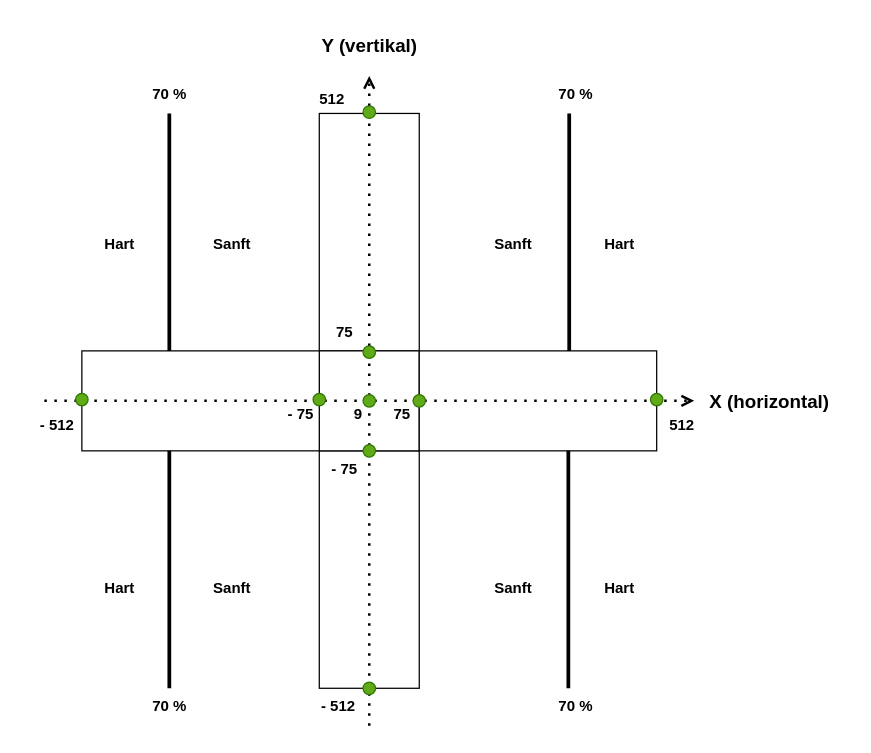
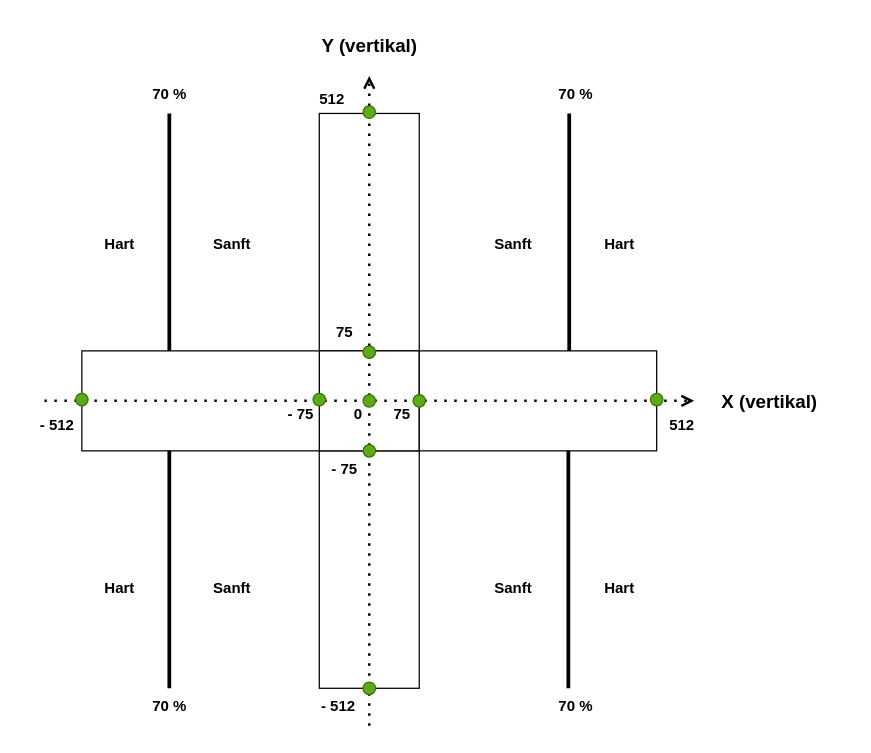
- <mxCell id="43" value="&lt;div&gt;&lt;span style=&quot;color: light-dark(rgb(0, 0, 0), rgb(0, 204, 0));&quot;&gt;&lt;b&gt;&lt;font style=&quot;font-size: 15px;&quot;&gt;X (horizontal)&lt;/font&gt;&lt;/b&gt;&lt;/span&gt;&lt;/div&gt;" style="text;html=1;align=center;verticalAlign=middle;resizable=0;points=[];autosize=1;strokeColor=none;fillColor=none;" vertex="1" parent="1"><mxGeometry x="555" y="305" width="120" height="30" as="geometry" /></mxCell>
+ <mxCell id="43" value="&lt;div&gt;&lt;span style=&quot;color: light-dark(rgb(0, 0, 0), rgb(0, 204, 0));&quot;&gt;&lt;b&gt;&lt;font style=&quot;font-size: 15px;&quot;&gt;X (vertikal)&lt;/font&gt;&lt;/b&gt;&lt;/span&gt;&lt;/div&gt;" style="text;html=1;align=center;verticalAlign=middle;resizable=0;points=[];autosize=1;strokeColor=none;fillColor=none;" vertex="1" parent="1"><mxGeometry x="555" y="305" width="120" height="30" as="geometry" /></mxCell>
- <mxCell id="8" value="&lt;b style=&quot;color: rgba(0, 0, 0, 0);&quot;&gt;&lt;span style=&quot;color: light-dark(rgb(0, 0, 0), rgb(0, 204, 0));&quot;&gt;9&lt;/span&gt;&lt;/b&gt;" style="text;html=1;align=center;verticalAlign=middle;resizable=0;points=[];autosize=1;strokeColor=none;fillColor=none;" parent="1" vertex="1"><mxGeometry x="271" y="316" width="30" height="30" as="geometry" /></mxCell>
+ <mxCell id="8" value="&lt;b style=&quot;color: rgba(0, 0, 0, 0);&quot;&gt;&lt;span style=&quot;color: light-dark(rgb(0, 0, 0), rgb(0, 204, 0));&quot;&gt;0&lt;/span&gt;&lt;/b&gt;" style="text;html=1;align=center;verticalAlign=middle;resizable=0;points=[];autosize=1;strokeColor=none;fillColor=none;" parent="1" vertex="1"><mxGeometry x="271" y="316" width="30" height="30" as="geometry" /></mxCell>
